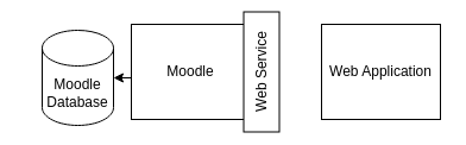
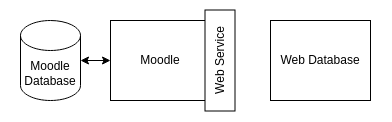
- <mxCell id="5" value="Web Application" style="rounded=0;whiteSpace=wrap;html=1;" vertex="1" parent="1"><mxGeometry x="270" y="20" width="100" height="80" as="geometry" /></mxCell>
+ <mxCell id="5" value="Web Database" style="rounded=0;whiteSpace=wrap;html=1;" vertex="1" parent="1"><mxGeometry x="270" y="20" width="100" height="80" as="geometry" /></mxCell>
- <mxCell id="3" value="Moodle Database" style="shape=cylinder3;whiteSpace=wrap;html=1;boundedLbl=1;backgroundOutline=1;size=15;" vertex="1" parent="1"><mxGeometry x="35" y="25" width="60" height="80" as="geometry" /></mxCell>
+ <mxCell id="3" value="Moodle Database" style="shape=cylinder3;whiteSpace=wrap;html=1;boundedLbl=1;backgroundOutline=1;size=15;" vertex="1" parent="1"><mxGeometry x="20" y="20" width="60" height="80" as="geometry" /></mxCell>
